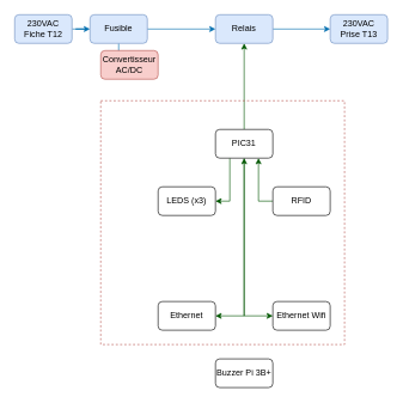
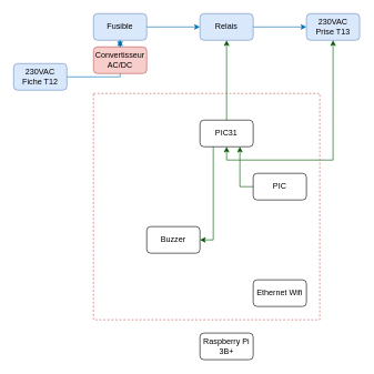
- <mxCell id="3" value="230VAC&lt;br&gt;Fiche T12" style="rounded=1;whiteSpace=wrap;html=1;fillColor=#dae8fc;strokeColor=#6c8ebf;" vertex="1" parent="1"><mxGeometry x="20" y="20" width="80" height="40" as="geometry" /></mxCell>
+ <mxCell id="3" value="230VAC&lt;br&gt;Fiche T12" style="rounded=1;whiteSpace=wrap;html=1;fillColor=#dae8fc;strokeColor=#6c8ebf;" vertex="1" parent="1"><mxGeometry x="20" y="95" width="80" height="40" as="geometry" /></mxCell>
- <mxCell id="6" value="Fusible" style="rounded=1;whiteSpace=wrap;html=1;fillColor=#dae8fc;strokeColor=#6c8ebf;" vertex="1" parent="1"><mxGeometry x="125" y="20" width="80" height="40" as="geometry" /></mxCell>
+ <mxCell id="6" value="Fusible" style="rounded=1;whiteSpace=wrap;html=1;fillColor=#dae8fc;strokeColor=#6c8ebf;" vertex="1" parent="1"><mxGeometry x="140" y="20" width="80" height="40" as="geometry" /></mxCell>
- <mxCell id="17" value="LEDS (x3)" style="rounded=1;whiteSpace=wrap;html=1;" vertex="1" parent="1"><mxGeometry x="220" y="260" width="80" height="40" as="geometry" /></mxCell>
- <mxCell id="14" style="edgeStyle=orthogonalEdgeStyle;rounded=0;orthogonalLoop=1;jettySize=auto;html=1;exitX=0.25;exitY=1;exitDx=0;exitDy=0;entryX=1;entryY=0.5;entryDx=0;entryDy=0;fillColor=#008a00;strokeColor=#005700;" edge="1" parent="1" source="16" target="17"><mxGeometry relative="1" as="geometry" /></mxCell>
- <mxCell id="22" value="RFID" style="rounded=1;whiteSpace=wrap;html=1;" vertex="1" parent="1"><mxGeometry x="380" y="260" width="80" height="40" as="geometry" /></mxCell>
+ <mxCell id="22" value="PIC" style="rounded=1;whiteSpace=wrap;html=1;" vertex="1" parent="1"><mxGeometry x="380" y="260" width="80" height="40" as="geometry" /></mxCell>
+ <mxCell id="18" value="Buzzer" style="rounded=1;whiteSpace=wrap;html=1;" vertex="1" parent="1"><mxGeometry x="220" y="340" width="80" height="40" as="geometry" /></mxCell>
+ <mxCell id="12" style="edgeStyle=orthogonalEdgeStyle;rounded=0;orthogonalLoop=1;jettySize=auto;html=1;exitX=0.25;exitY=1;exitDx=0;exitDy=0;entryX=1;entryY=0.5;entryDx=0;entryDy=0;fillColor=#008a00;strokeColor=#005700;" edge="1" parent="1" source="16" target="18"><mxGeometry relative="1" as="geometry" /></mxCell>
- <mxCell id="19" value="Ethernet" style="rounded=1;whiteSpace=wrap;html=1;" vertex="1" parent="1"><mxGeometry x="220" y="420" width="80" height="40" as="geometry" /></mxCell>
- <mxCell id="13" style="edgeStyle=orthogonalEdgeStyle;rounded=0;orthogonalLoop=1;jettySize=auto;html=1;exitX=0.5;exitY=1;exitDx=0;exitDy=0;entryX=1;entryY=0.5;entryDx=0;entryDy=0;fillColor=#008a00;strokeColor=#005700;" edge="1" parent="1" source="16" target="19"><mxGeometry relative="1" as="geometry" /></mxCell>
- <mxCell id="15" style="edgeStyle=orthogonalEdgeStyle;rounded=0;orthogonalLoop=1;jettySize=auto;html=1;exitX=0.5;exitY=1;exitDx=0;exitDy=0;entryX=0;entryY=0.5;entryDx=0;entryDy=0;startArrow=classic;startFill=1;fillColor=#008a00;strokeColor=#005700;" edge="1" parent="1" source="16" target="20"><mxGeometry relative="1" as="geometry" /></mxCell>
+ <mxCell id="15" style="edgeStyle=orthogonalEdgeStyle;rounded=0;orthogonalLoop=1;jettySize=auto;html=1;exitX=0.5;exitY=1;exitDx=0;exitDy=0;startArrow=classic;startFill=1;fillColor=#008a00;strokeColor=#005700;" edge="1" parent="1" source="16" target="9"><mxGeometry relative="1" as="geometry" /></mxCell>
- <mxCell id="24" value="Buzzer Pi 3B+" style="rounded=1;whiteSpace=wrap;html=1;" vertex="1" parent="1"><mxGeometry x="300" y="500" width="80" height="40" as="geometry" /></mxCell>
+ <mxCell id="24" value="Raspberry Pi 3B+" style="rounded=1;whiteSpace=wrap;html=1;" vertex="1" parent="1"><mxGeometry x="300" y="500" width="80" height="40" as="geometry" /></mxCell>
